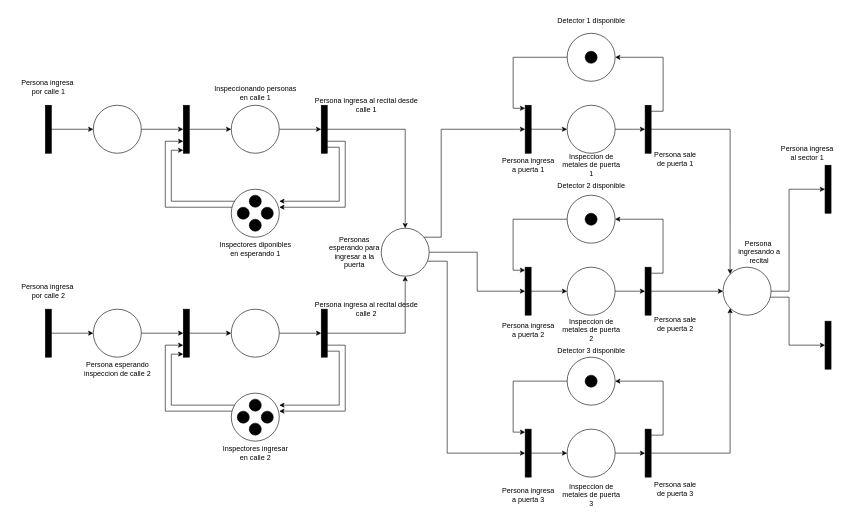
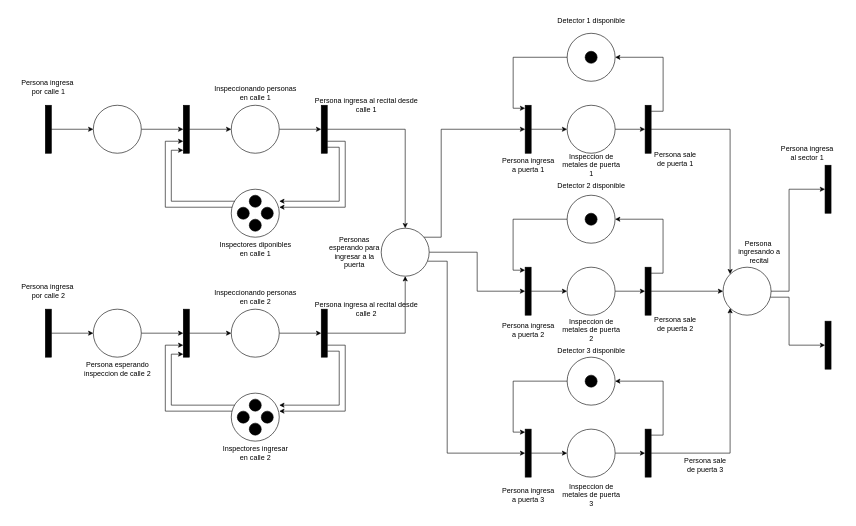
- <mxCell id="80" value="&lt;div&gt;Inspectores diponibles&lt;/div&gt;&lt;div&gt;en esperando 1&lt;br&gt;&lt;/div&gt;" style="text;html=1;align=center;verticalAlign=middle;resizable=0;points=[];autosize=1;strokeColor=none;fillColor=none;" vertex="1" parent="1"><mxGeometry x="350" y="395" width="150" height="40" as="geometry" /></mxCell>
+ <mxCell id="80" value="&lt;div&gt;Inspectores diponibles&lt;/div&gt;&lt;div&gt;en calle 1&lt;br&gt;&lt;/div&gt;" style="text;html=1;align=center;verticalAlign=middle;resizable=0;points=[];autosize=1;strokeColor=none;fillColor=none;" vertex="1" parent="1"><mxGeometry x="350" y="395" width="150" height="40" as="geometry" /></mxCell>
+ <mxCell id="86" value="&lt;div&gt;Inspeccionando personas&lt;/div&gt;&lt;div&gt;en calle 2&lt;br&gt;&lt;/div&gt;" style="text;html=1;align=center;verticalAlign=middle;resizable=0;points=[];autosize=1;strokeColor=none;fillColor=none;" vertex="1" parent="1"><mxGeometry x="340" y="475" width="170" height="40" as="geometry" /></mxCell>
- <mxCell id="99" value="&lt;div&gt;Persona sale&lt;/div&gt;&lt;div&gt;de puerta 3&lt;br&gt;&lt;/div&gt;" style="text;html=1;align=center;verticalAlign=middle;resizable=0;points=[];autosize=1;strokeColor=none;fillColor=none;" vertex="1" parent="1"><mxGeometry x="1074.94" y="795" width="100" height="40" as="geometry" /></mxCell>
+ <mxCell id="99" value="&lt;div&gt;Persona sale&lt;/div&gt;&lt;div&gt;de puerta 3&lt;br&gt;&lt;/div&gt;" style="text;html=1;align=center;verticalAlign=middle;resizable=0;points=[];autosize=1;strokeColor=none;fillColor=none;" vertex="1" parent="1"><mxGeometry x="1124.94" y="755" width="100" height="40" as="geometry" /></mxCell>
